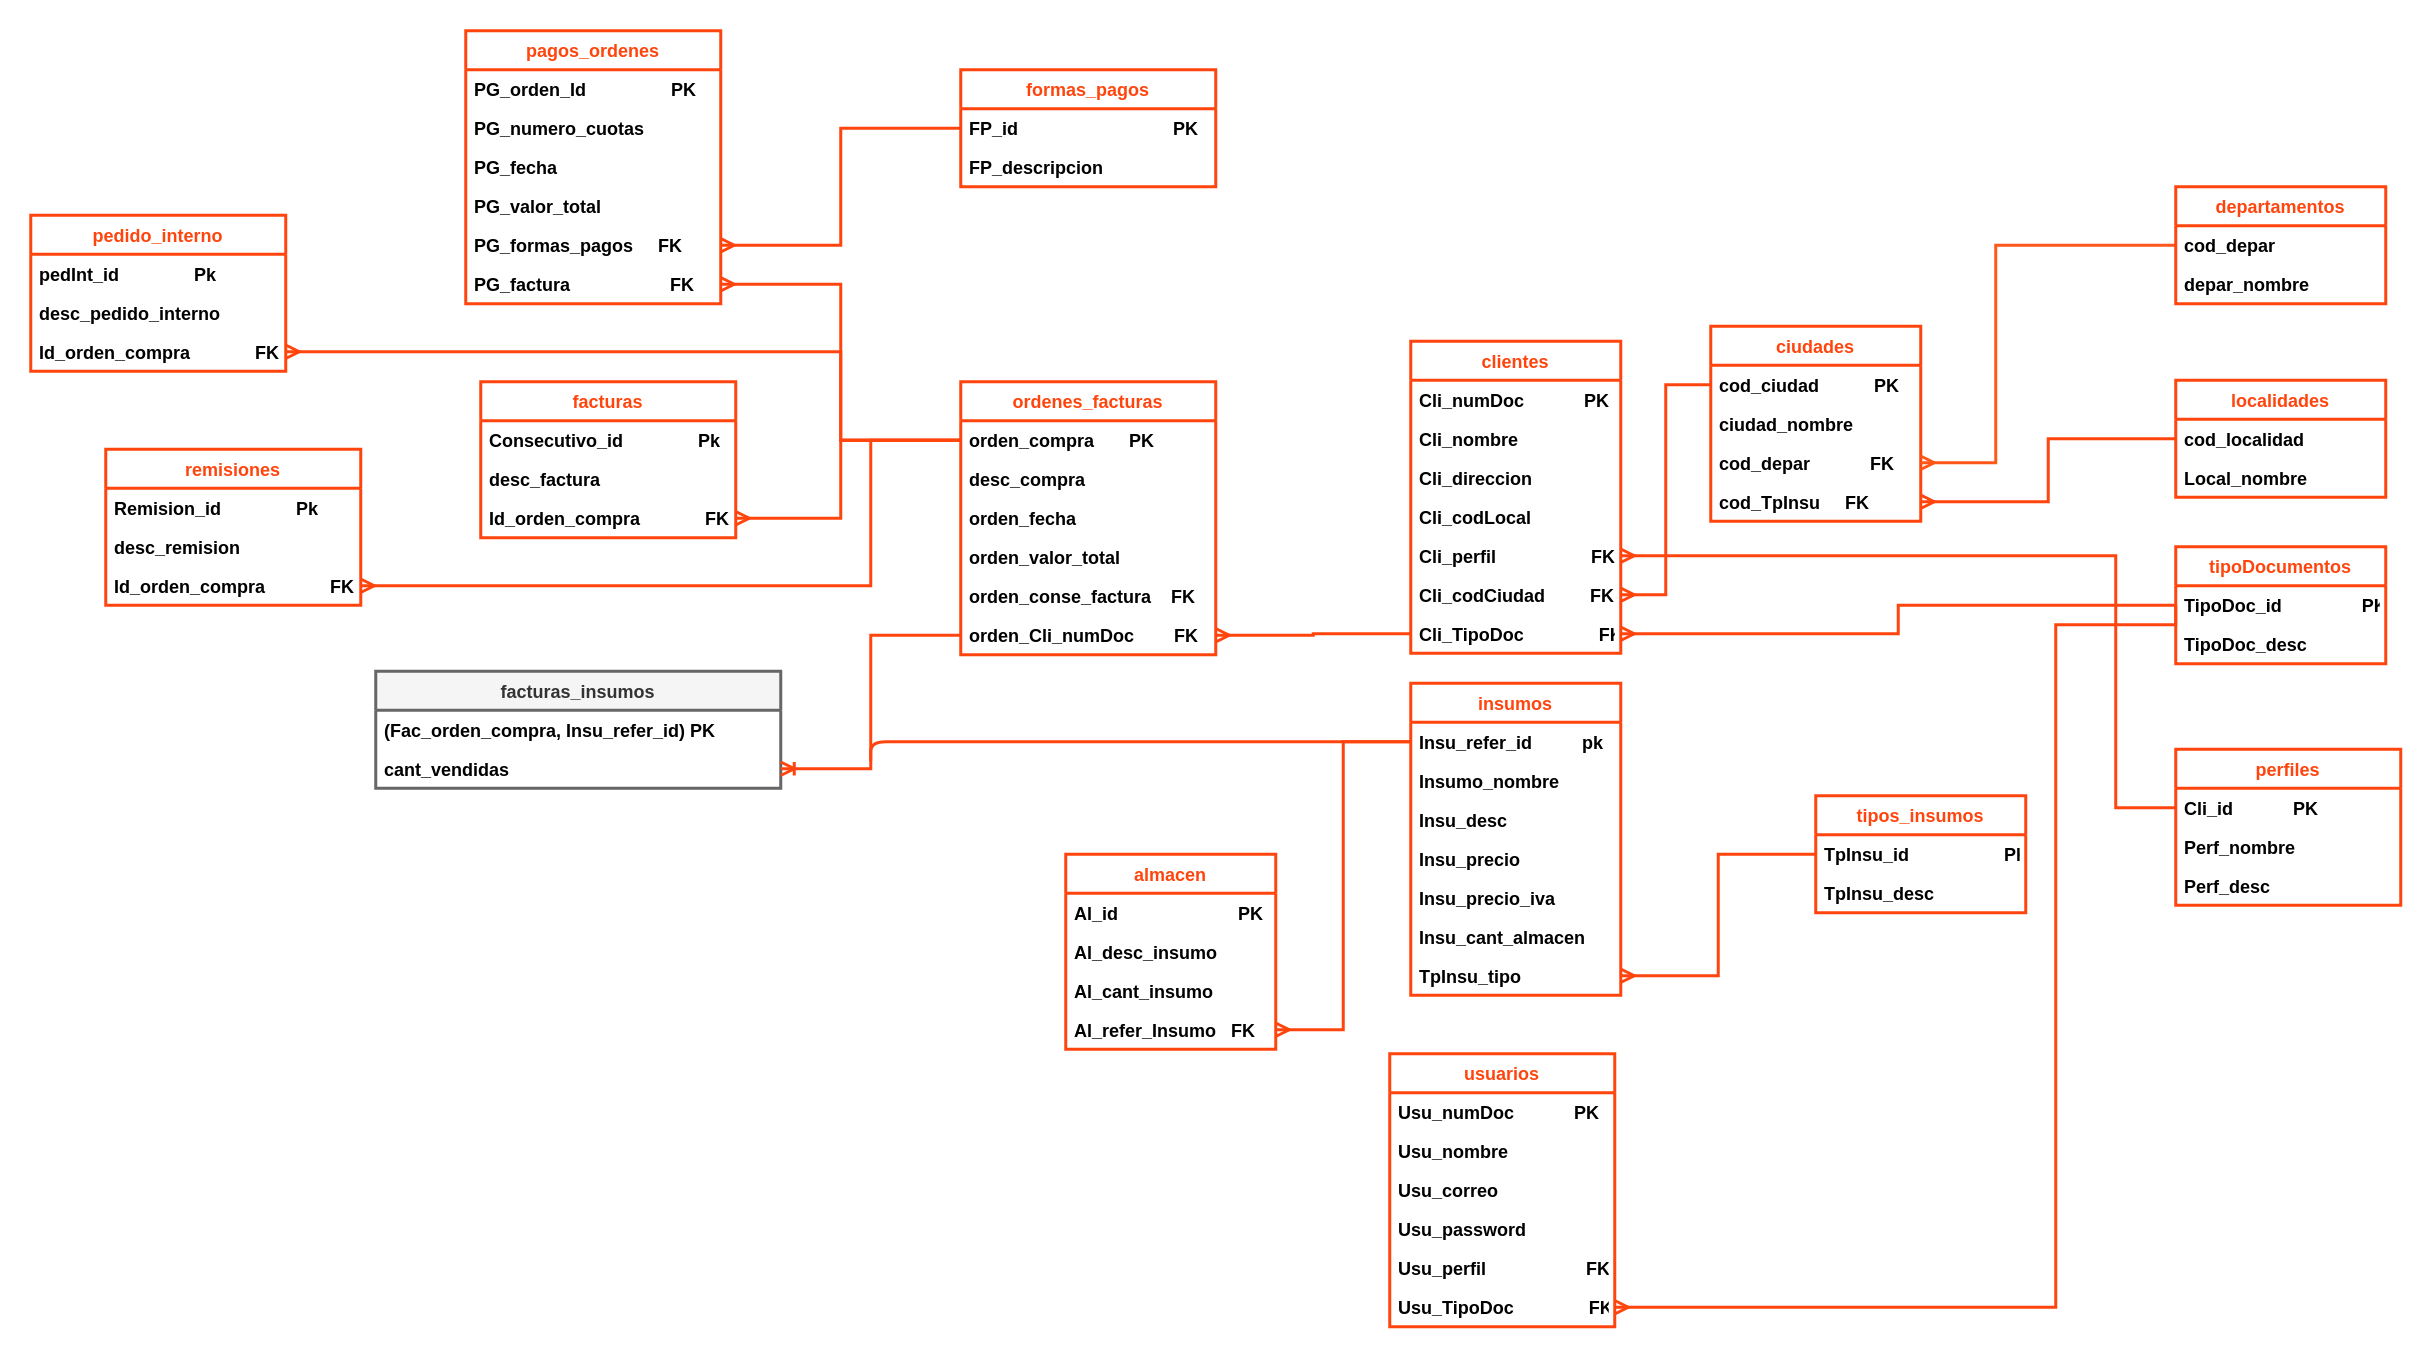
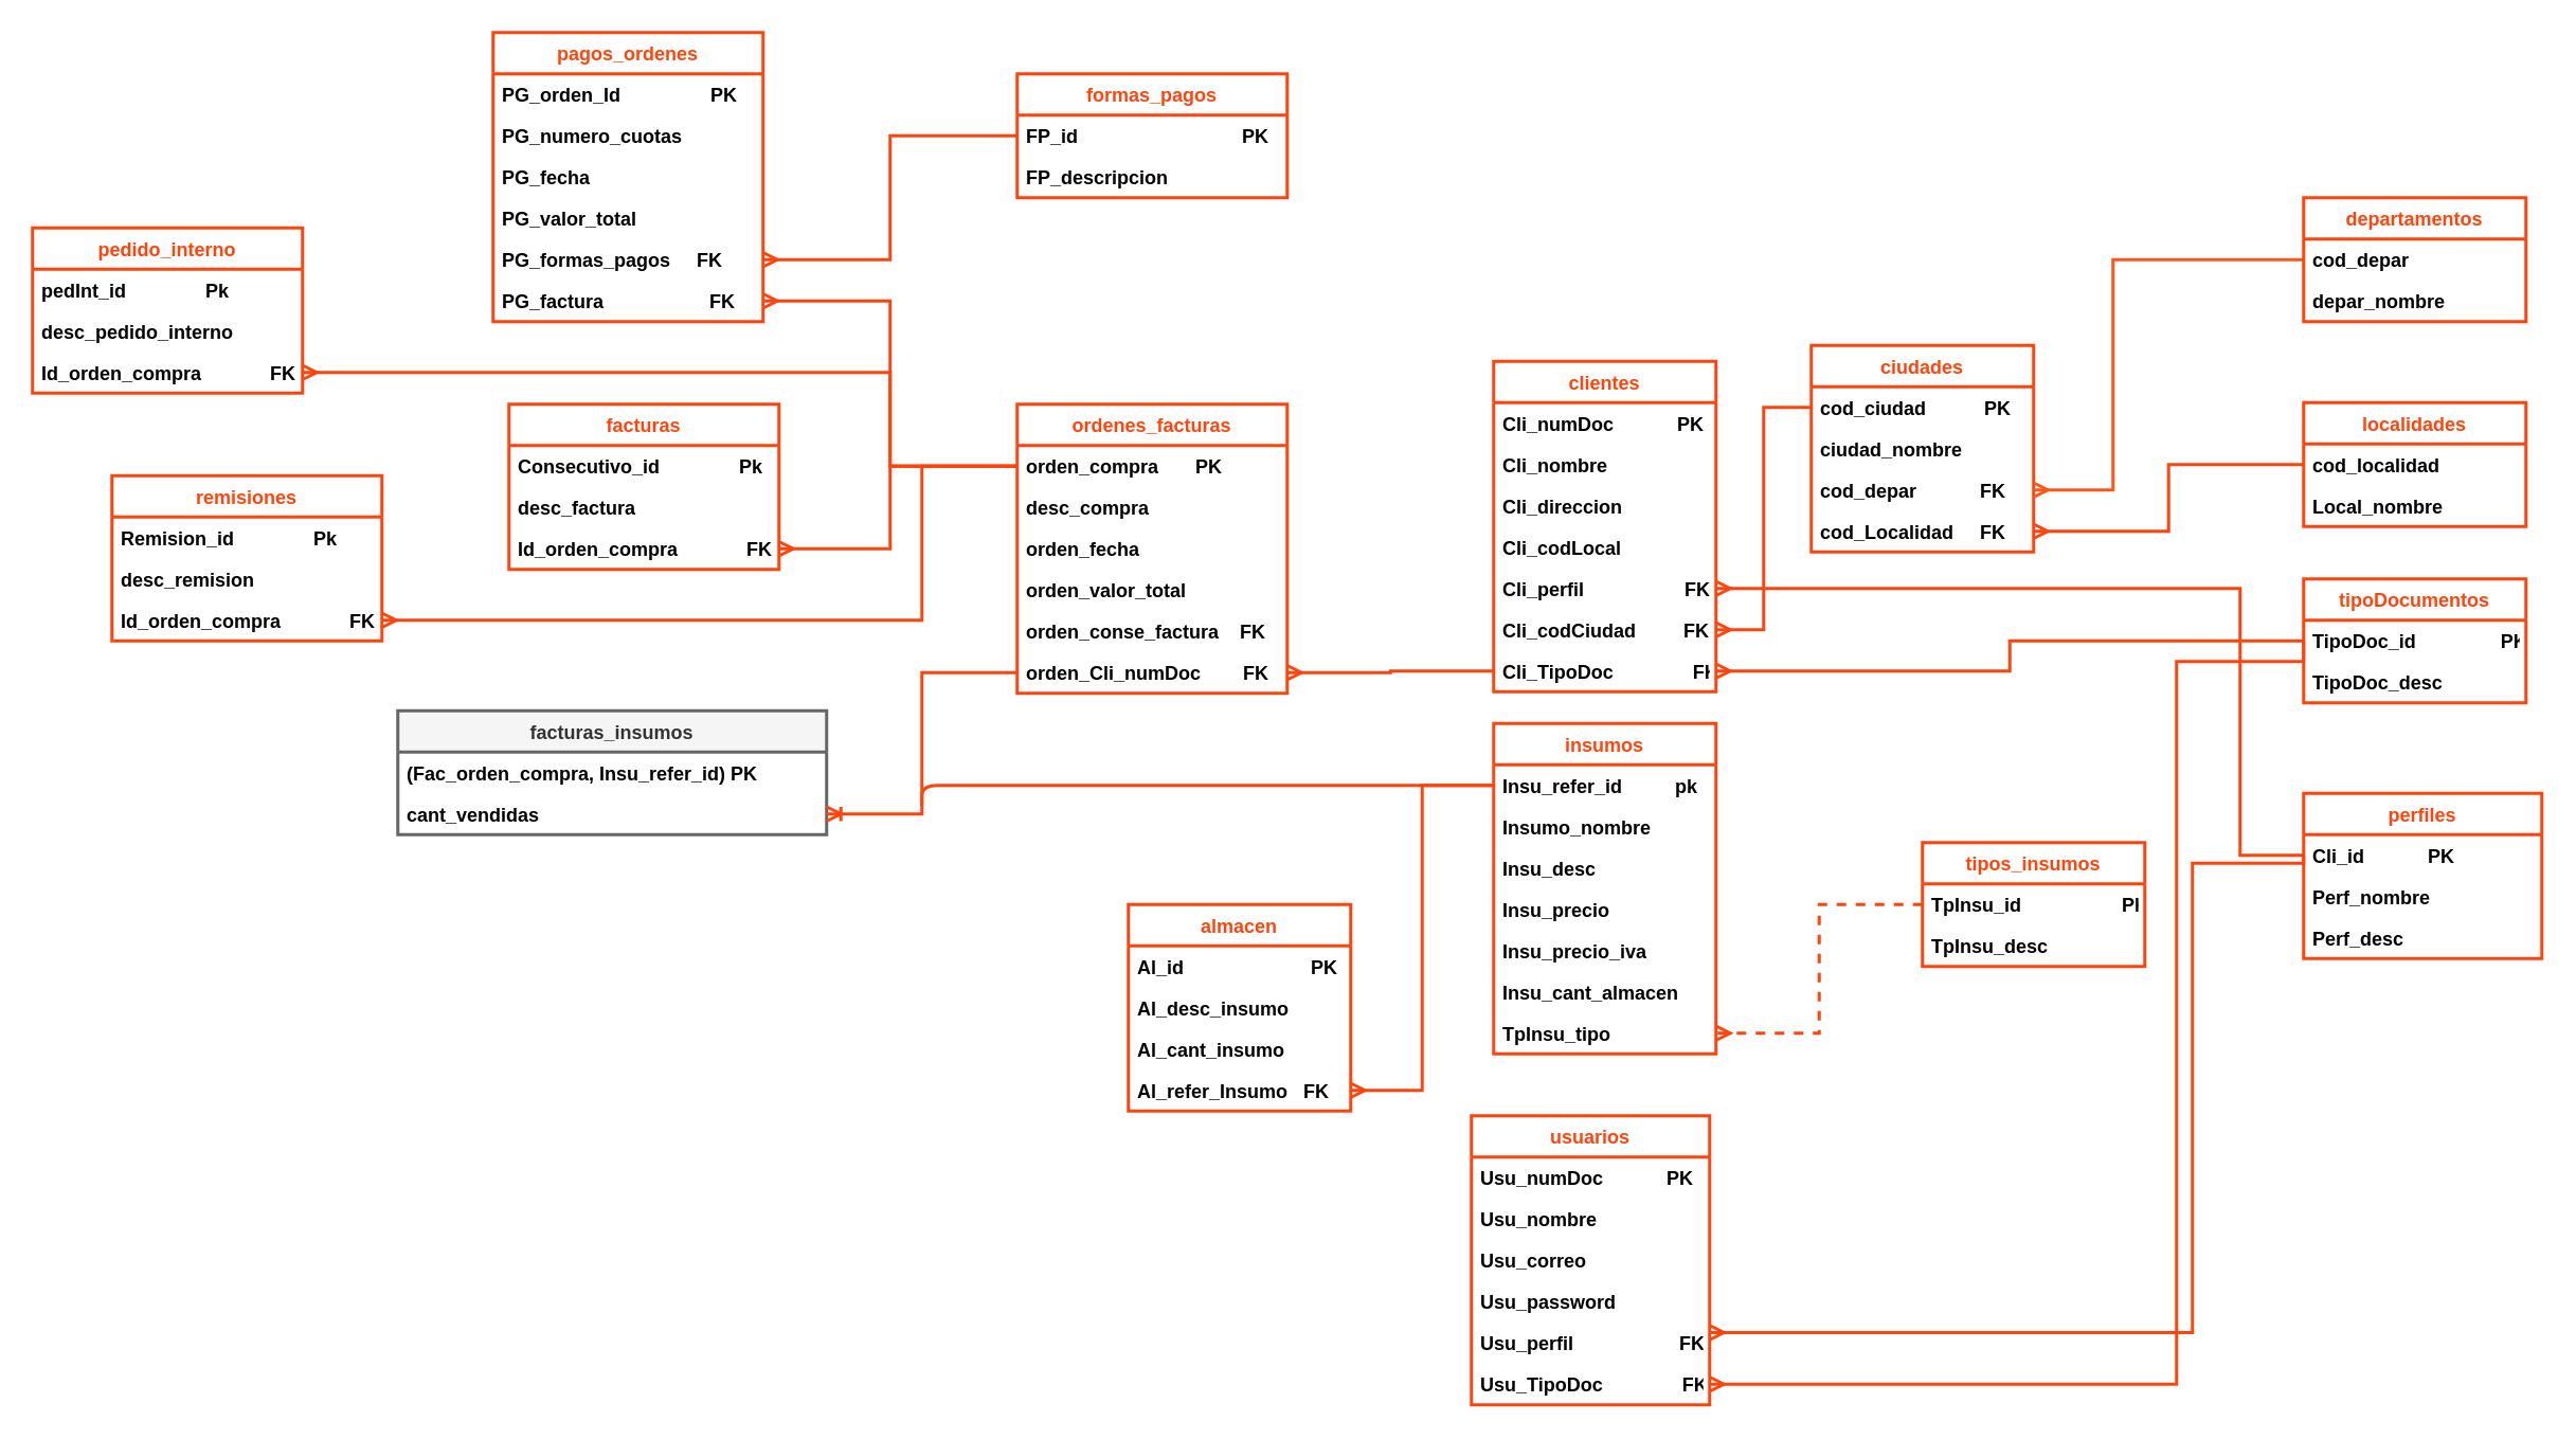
- <mxCell id="23" value="cod_TpInsu     FK" style="text;strokeColor=none;fillColor=none;align=left;verticalAlign=top;spacingLeft=4;spacingRight=4;overflow=hidden;rotatable=0;points=[[0,0.5],[1,0.5]];portConstraint=eastwest;fontStyle=1" parent="19" vertex="1"><mxGeometry y="104" width="140" height="26" as="geometry" /></mxCell>
+ <mxCell id="23" value="cod_Localidad     FK" style="text;strokeColor=none;fillColor=none;align=left;verticalAlign=top;spacingLeft=4;spacingRight=4;overflow=hidden;rotatable=0;points=[[0,0.5],[1,0.5]];portConstraint=eastwest;fontStyle=1" parent="19" vertex="1"><mxGeometry y="104" width="140" height="26" as="geometry" /></mxCell>
- <mxCell id="39" style="edgeStyle=orthogonalEdgeStyle;rounded=0;orthogonalLoop=1;jettySize=auto;html=1;exitX=0;exitY=0.5;exitDx=0;exitDy=0;entryX=1;entryY=0.5;entryDx=0;entryDy=0;endArrow=ERmany;endFill=0;strokeColor=#FF450D;strokeWidth=2;" parent="1" source="40" target="17" edge="1"><mxGeometry relative="1" as="geometry" /></mxCell>
+ <mxCell id="39" style="edgeStyle=orthogonalEdgeStyle;rounded=0;orthogonalLoop=1;jettySize=auto;html=1;exitX=0;exitY=0.5;exitDx=0;exitDy=0;entryX=1;entryY=0.5;entryDx=0;entryDy=0;endArrow=ERmany;endFill=0;strokeColor=#FF450D;strokeWidth=2;dashed=1;" parent="1" source="40" target="17" edge="1"><mxGeometry relative="1" as="geometry" /></mxCell>
+ <mxCell id="93" style="edgeStyle=orthogonalEdgeStyle;rounded=0;orthogonalLoop=1;jettySize=auto;html=1;exitX=0;exitY=0.5;exitDx=0;exitDy=0;entryX=1;entryY=0.75;entryDx=0;entryDy=0;strokeWidth=2;endArrow=ERmany;endFill=0;strokeColor=#FF450D;" parent="1" source="90" target="82" edge="1"><mxGeometry relative="1" as="geometry"><Array as="points"><mxPoint x="1380" y="543" /><mxPoint x="1380" y="839" /></Array></mxGeometry></mxCell>
